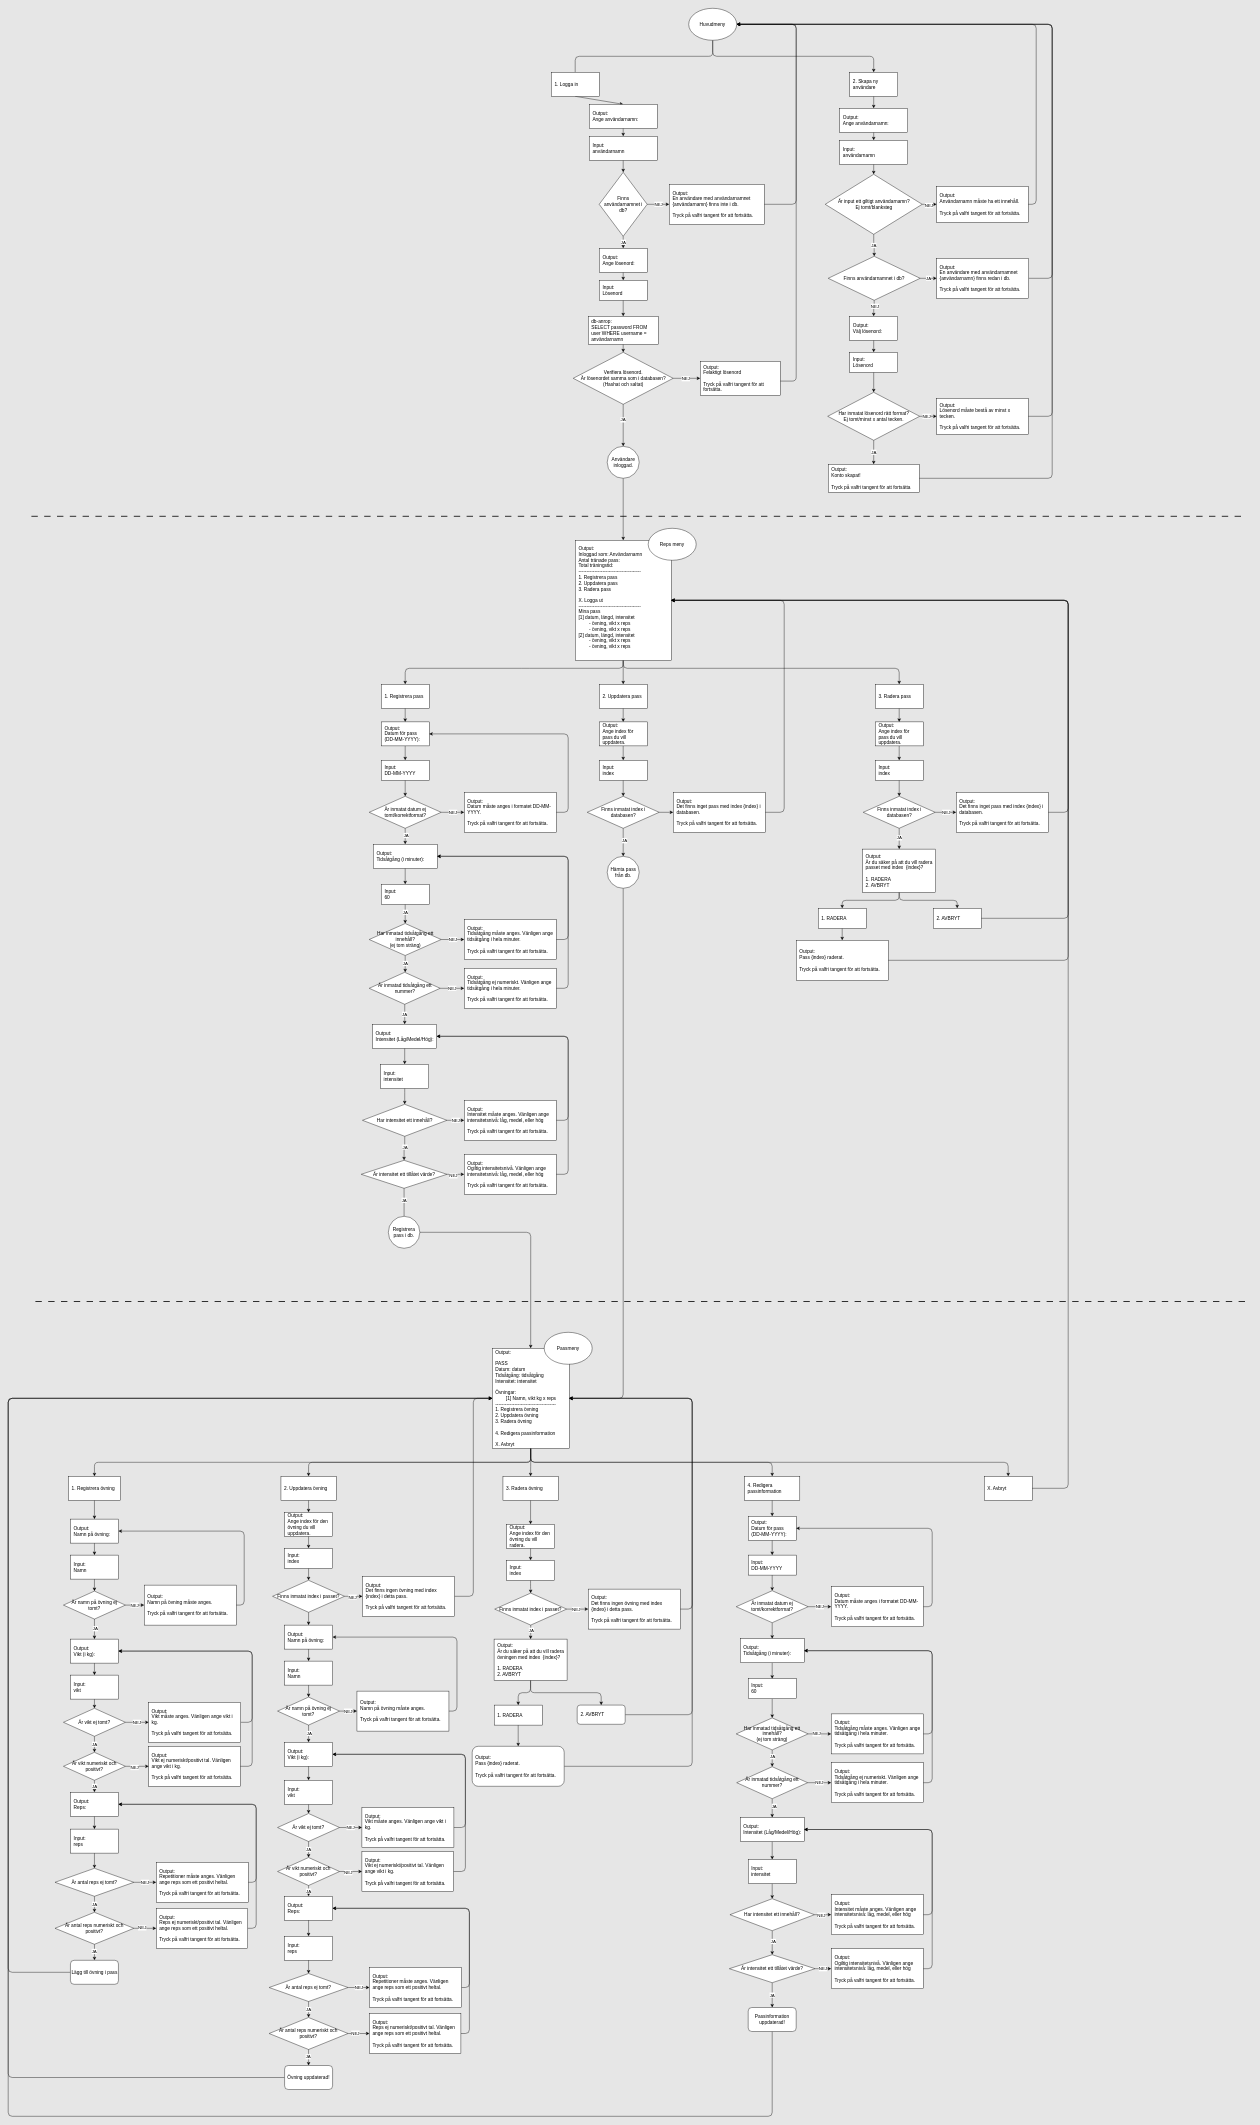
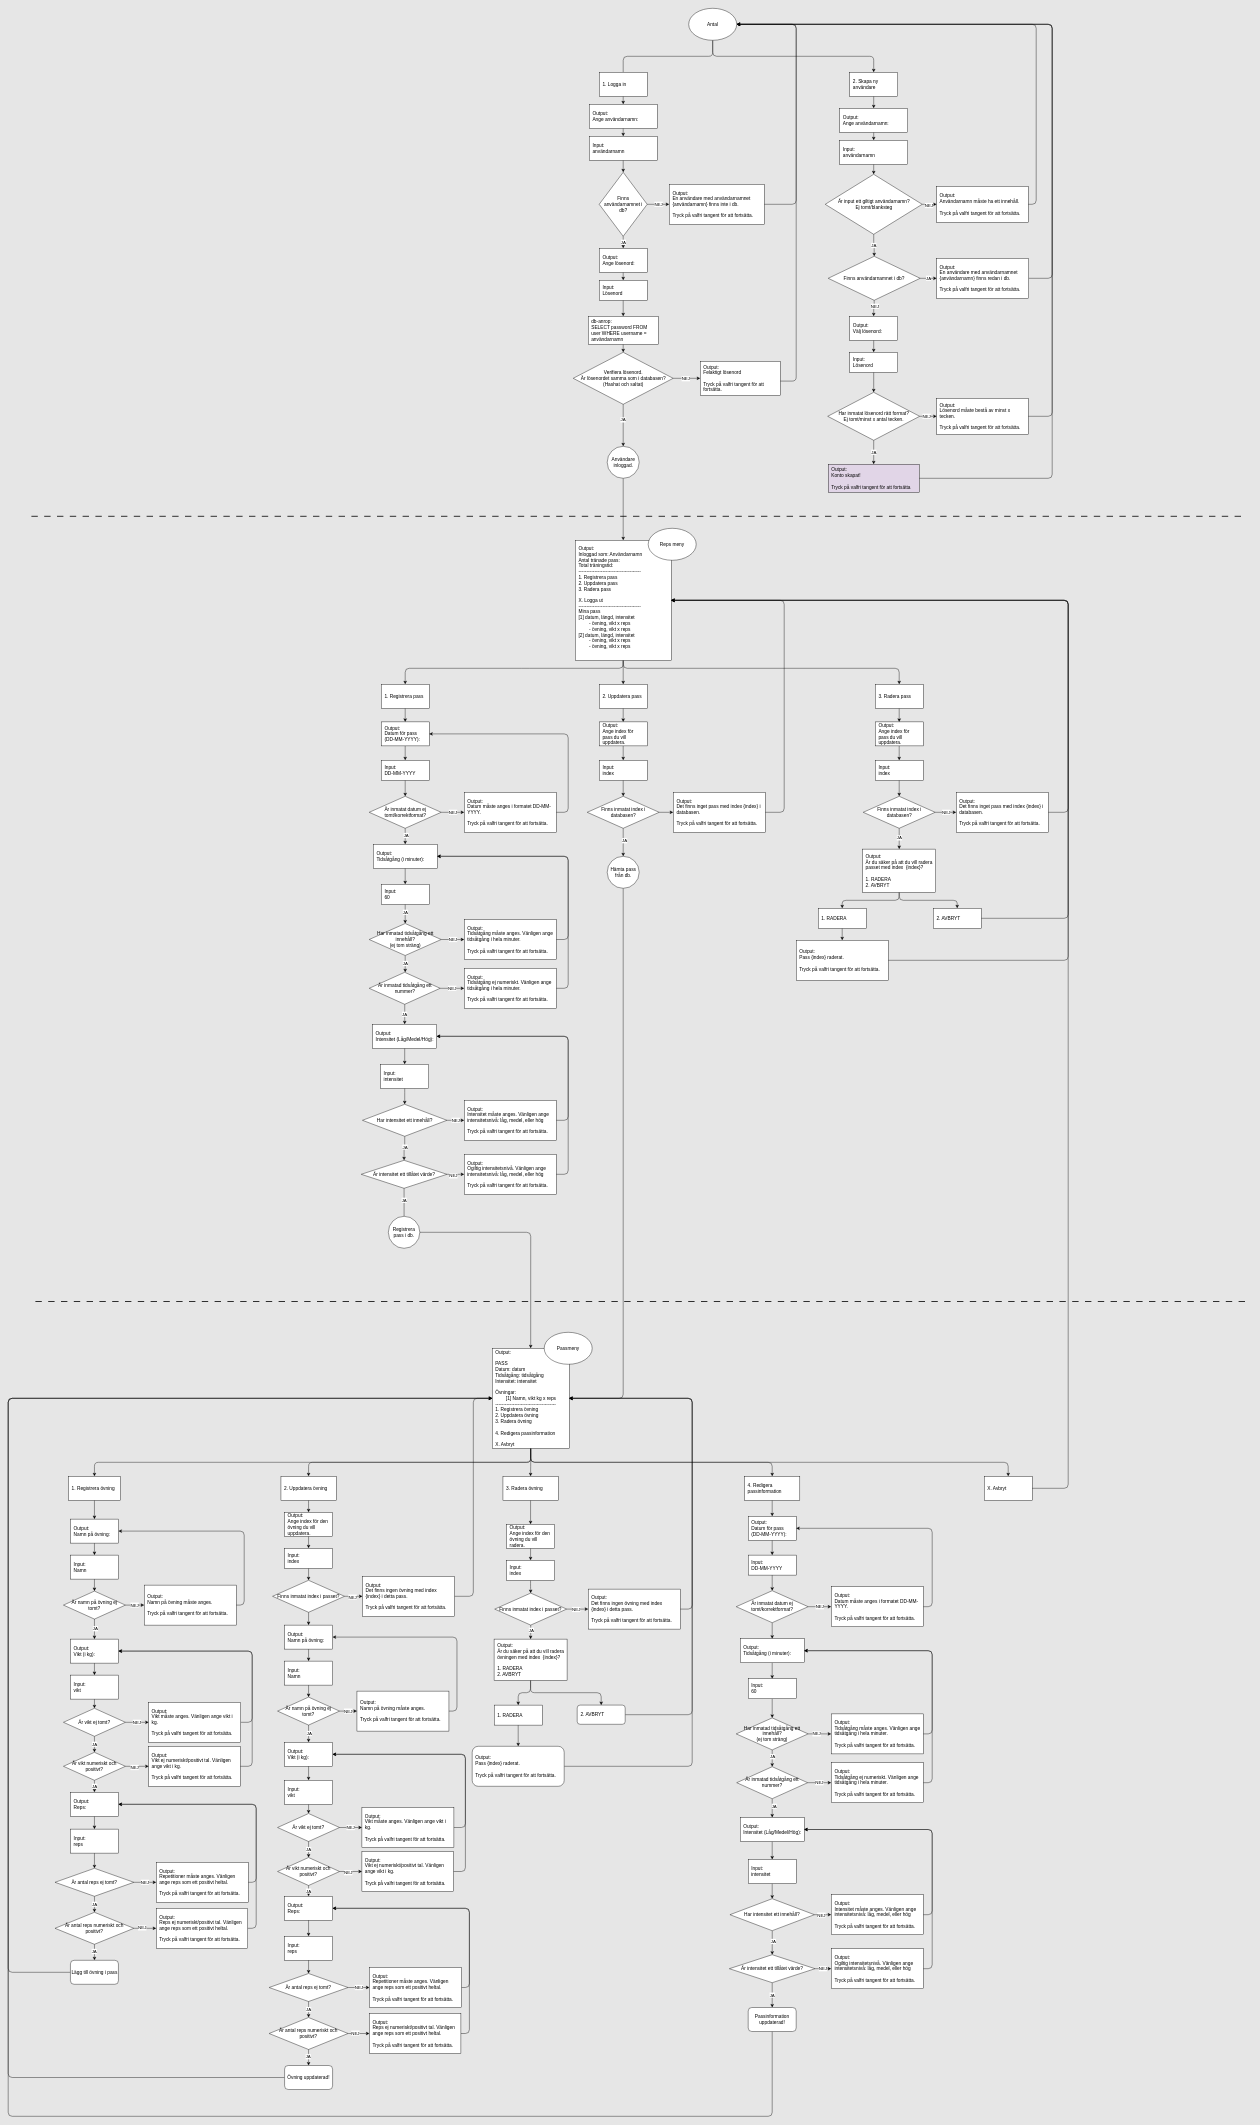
- <mxCell id="4" value="Huvudmeny" style="ellipse;whiteSpace=wrap;html=1;" parent="1" vertex="1"><mxGeometry x="1721.25" y="20" width="120" height="80" as="geometry" /></mxCell>
+ <mxCell id="4" value="Antal" style="ellipse;whiteSpace=wrap;html=1;" parent="1" vertex="1"><mxGeometry x="1721.25" y="20" width="120" height="80" as="geometry" /></mxCell>
- <mxCell id="6" value="1. Logga in" style="rounded=0;whiteSpace=wrap;html=1;align=left;spacing=8;" parent="1" vertex="1"><mxGeometry x="1377.5" y="180" width="120" height="60" as="geometry" /></mxCell>
+ <mxCell id="6" value="1. Logga in" style="rounded=0;whiteSpace=wrap;html=1;align=left;spacing=8;" parent="1" vertex="1"><mxGeometry x="1497.5" y="180" width="120" height="60" as="geometry" /></mxCell>
- <mxCell id="139" value="Output:&lt;br&gt;Konto skapat!&lt;br&gt;&lt;br&gt;Tryck på valfri tangent för att fortsätta" style="rounded=0;whiteSpace=wrap;html=1;align=left;spacing=8;" parent="1" vertex="1"><mxGeometry x="2070" y="1160" width="227.5" height="70" as="geometry" /></mxCell>
+ <mxCell id="139" value="Output:&lt;br&gt;Konto skapat!&lt;br&gt;&lt;br&gt;Tryck på valfri tangent för att fortsätta" style="rounded=0;whiteSpace=wrap;html=1;align=left;spacing=8;fillColor=#e1d5e7;" parent="1" vertex="1"><mxGeometry x="2070" y="1160" width="227.5" height="70" as="geometry" /></mxCell>
